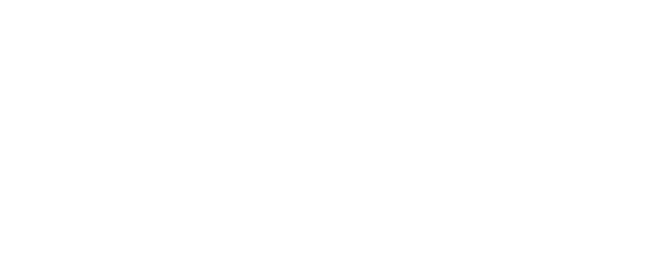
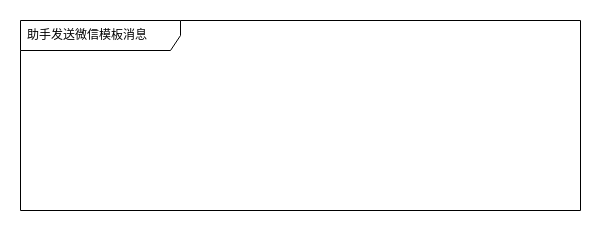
+ <mxCell id="2" value="助手发送微信模板消息" style="shape=umlFrame;whiteSpace=wrap;html=1;width=160;height=30;boundedLbl=1;verticalAlign=middle;align=left;spacingLeft=5;" vertex="1" parent="1"><mxGeometry width="560" height="190" as="geometry" x="20" y="20" /></mxCell>
